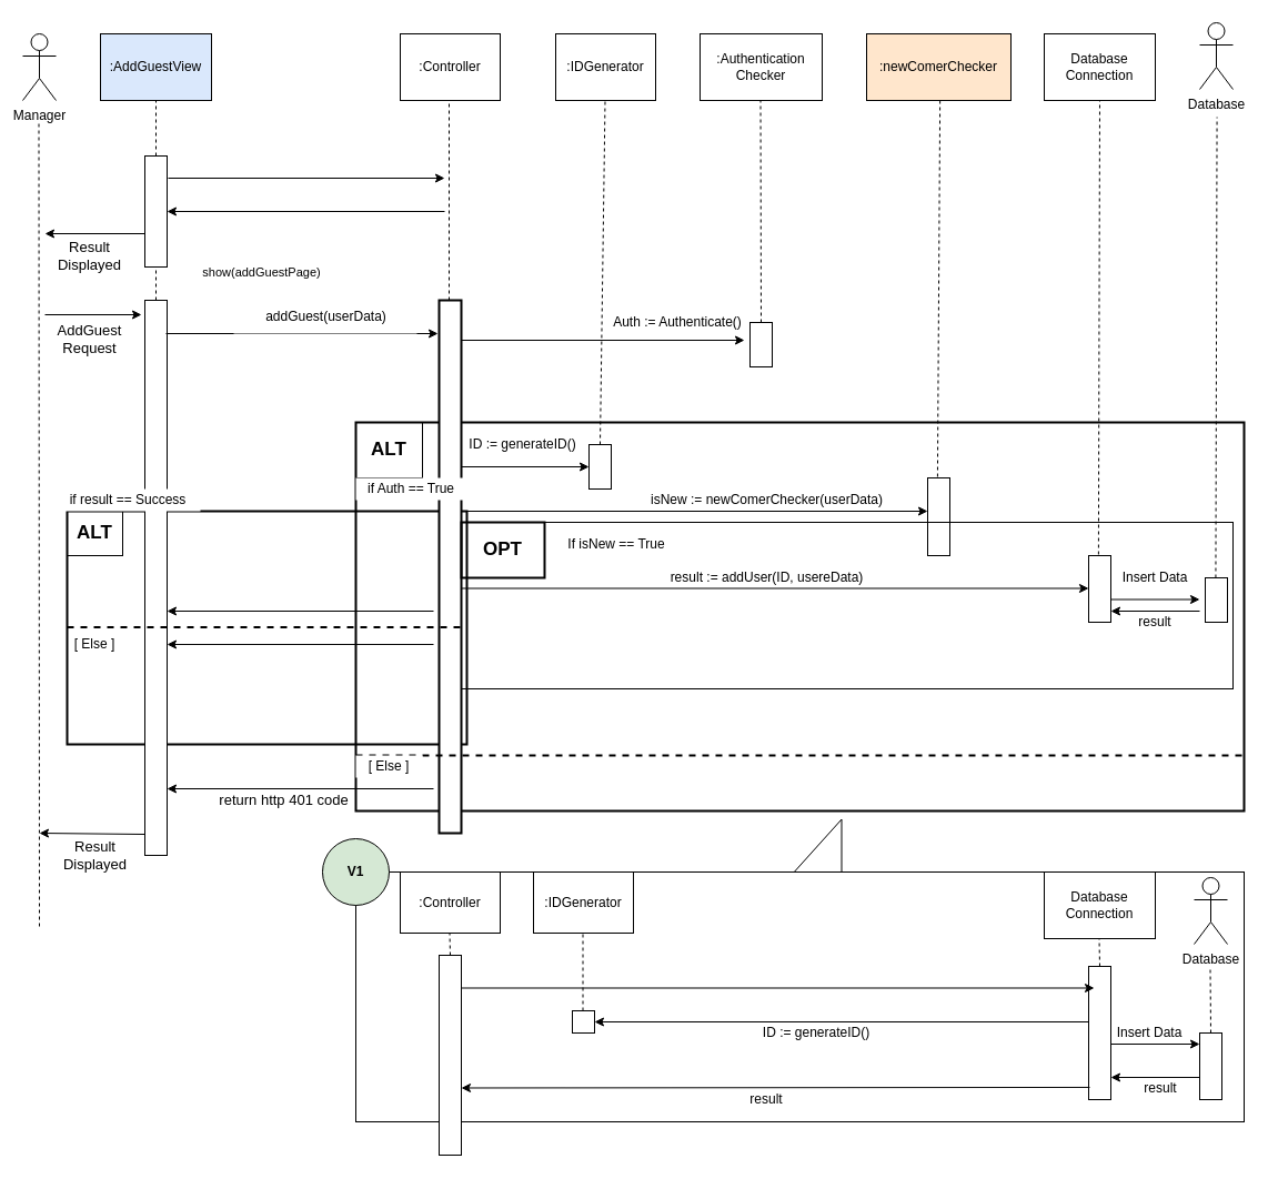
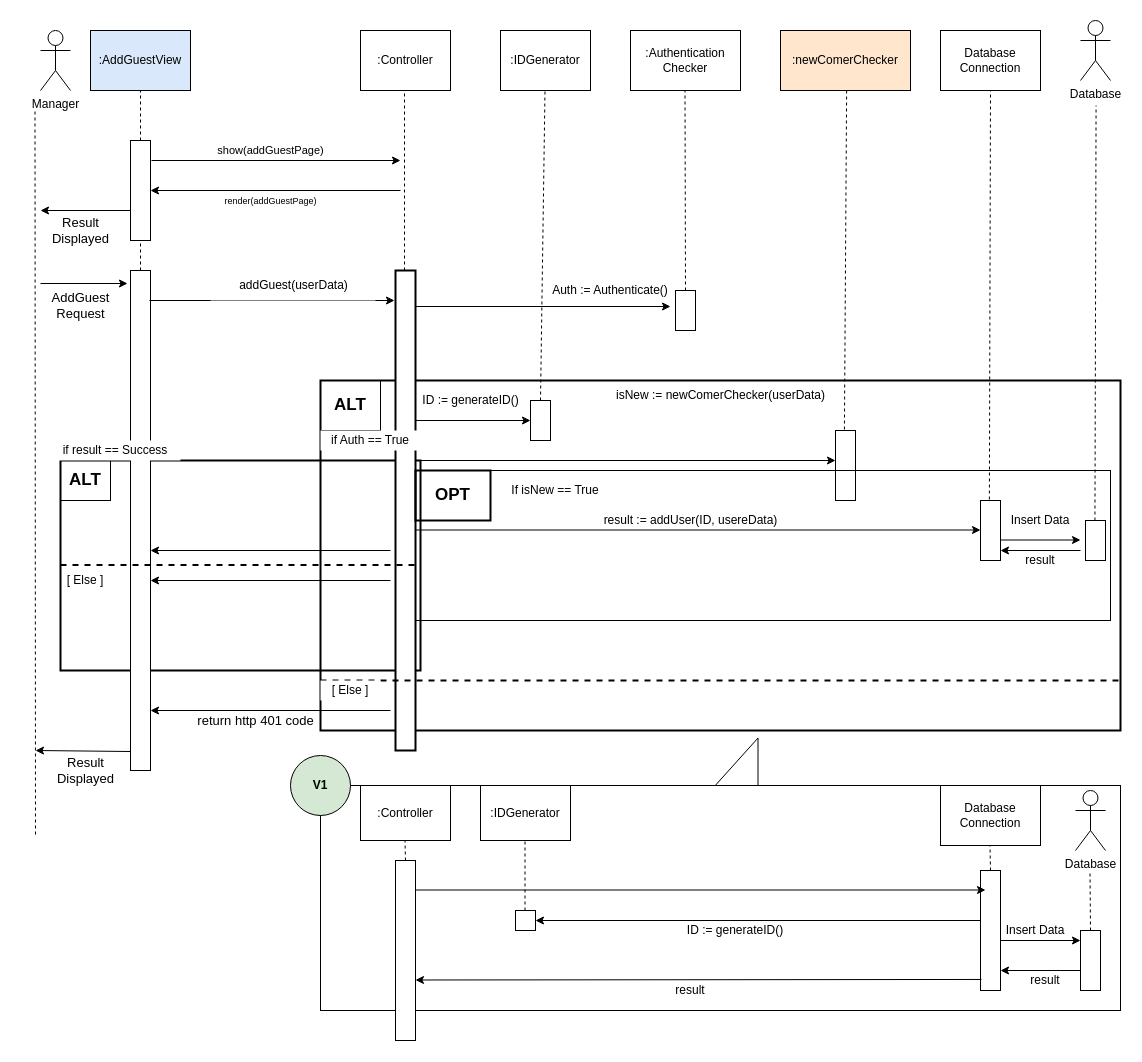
- <mxCell id="4" value="Manager" style="shape=umlActor;verticalLabelPosition=bottom;verticalAlign=top;html=1;outlineConnect=0;" vertex="1" parent="1"><mxGeometry x="20" y="30" width="30" height="60" as="geometry" /></mxCell>
+ <mxCell id="4" value="Manager" style="shape=umlActor;verticalLabelPosition=bottom;verticalAlign=top;html=1;outlineConnect=0;" vertex="1" parent="1"><mxGeometry x="40" y="30" width="30" height="60" as="geometry" /></mxCell>
+ <mxCell id="14" value="&lt;font style=&quot;font-size: 9px&quot;&gt;render(addGuestPage)&lt;/font&gt;" style="text;html=1;align=center;verticalAlign=middle;resizable=0;points=[];autosize=1;strokeColor=none;" vertex="1" parent="1"><mxGeometry x="210" y="190" width="120" height="20" as="geometry" /></mxCell>
- <mxCell id="12" value="&lt;font style=&quot;font-size: 11px&quot;&gt;show(addGuestPage)&lt;/font&gt;" style="text;html=1;align=center;verticalAlign=middle;resizable=0;points=[];autosize=1;strokeColor=none;" vertex="1" parent="1"><mxGeometry x="175" y="235" width="120" height="20" as="geometry" /></mxCell>
+ <mxCell id="12" value="&lt;font style=&quot;font-size: 11px&quot;&gt;show(addGuestPage)&lt;/font&gt;" style="text;html=1;align=center;verticalAlign=middle;resizable=0;points=[];autosize=1;strokeColor=none;" vertex="1" parent="1"><mxGeometry x="210" y="140" width="120" height="20" as="geometry" /></mxCell>
- <mxCell id="39" value="isNew := newComerChecker(userData)" style="text;html=1;align=center;verticalAlign=middle;resizable=0;points=[];autosize=1;strokeColor=none;" vertex="1" parent="1"><mxGeometry x="580" y="440" width="220" height="20" as="geometry" /></mxCell>
+ <mxCell id="39" value="isNew := newComerChecker(userData)" style="text;html=1;align=center;verticalAlign=middle;resizable=0;points=[];autosize=1;strokeColor=none;" vertex="1" parent="1"><mxGeometry x="610" y="385" width="220" height="20" as="geometry" /></mxCell>
